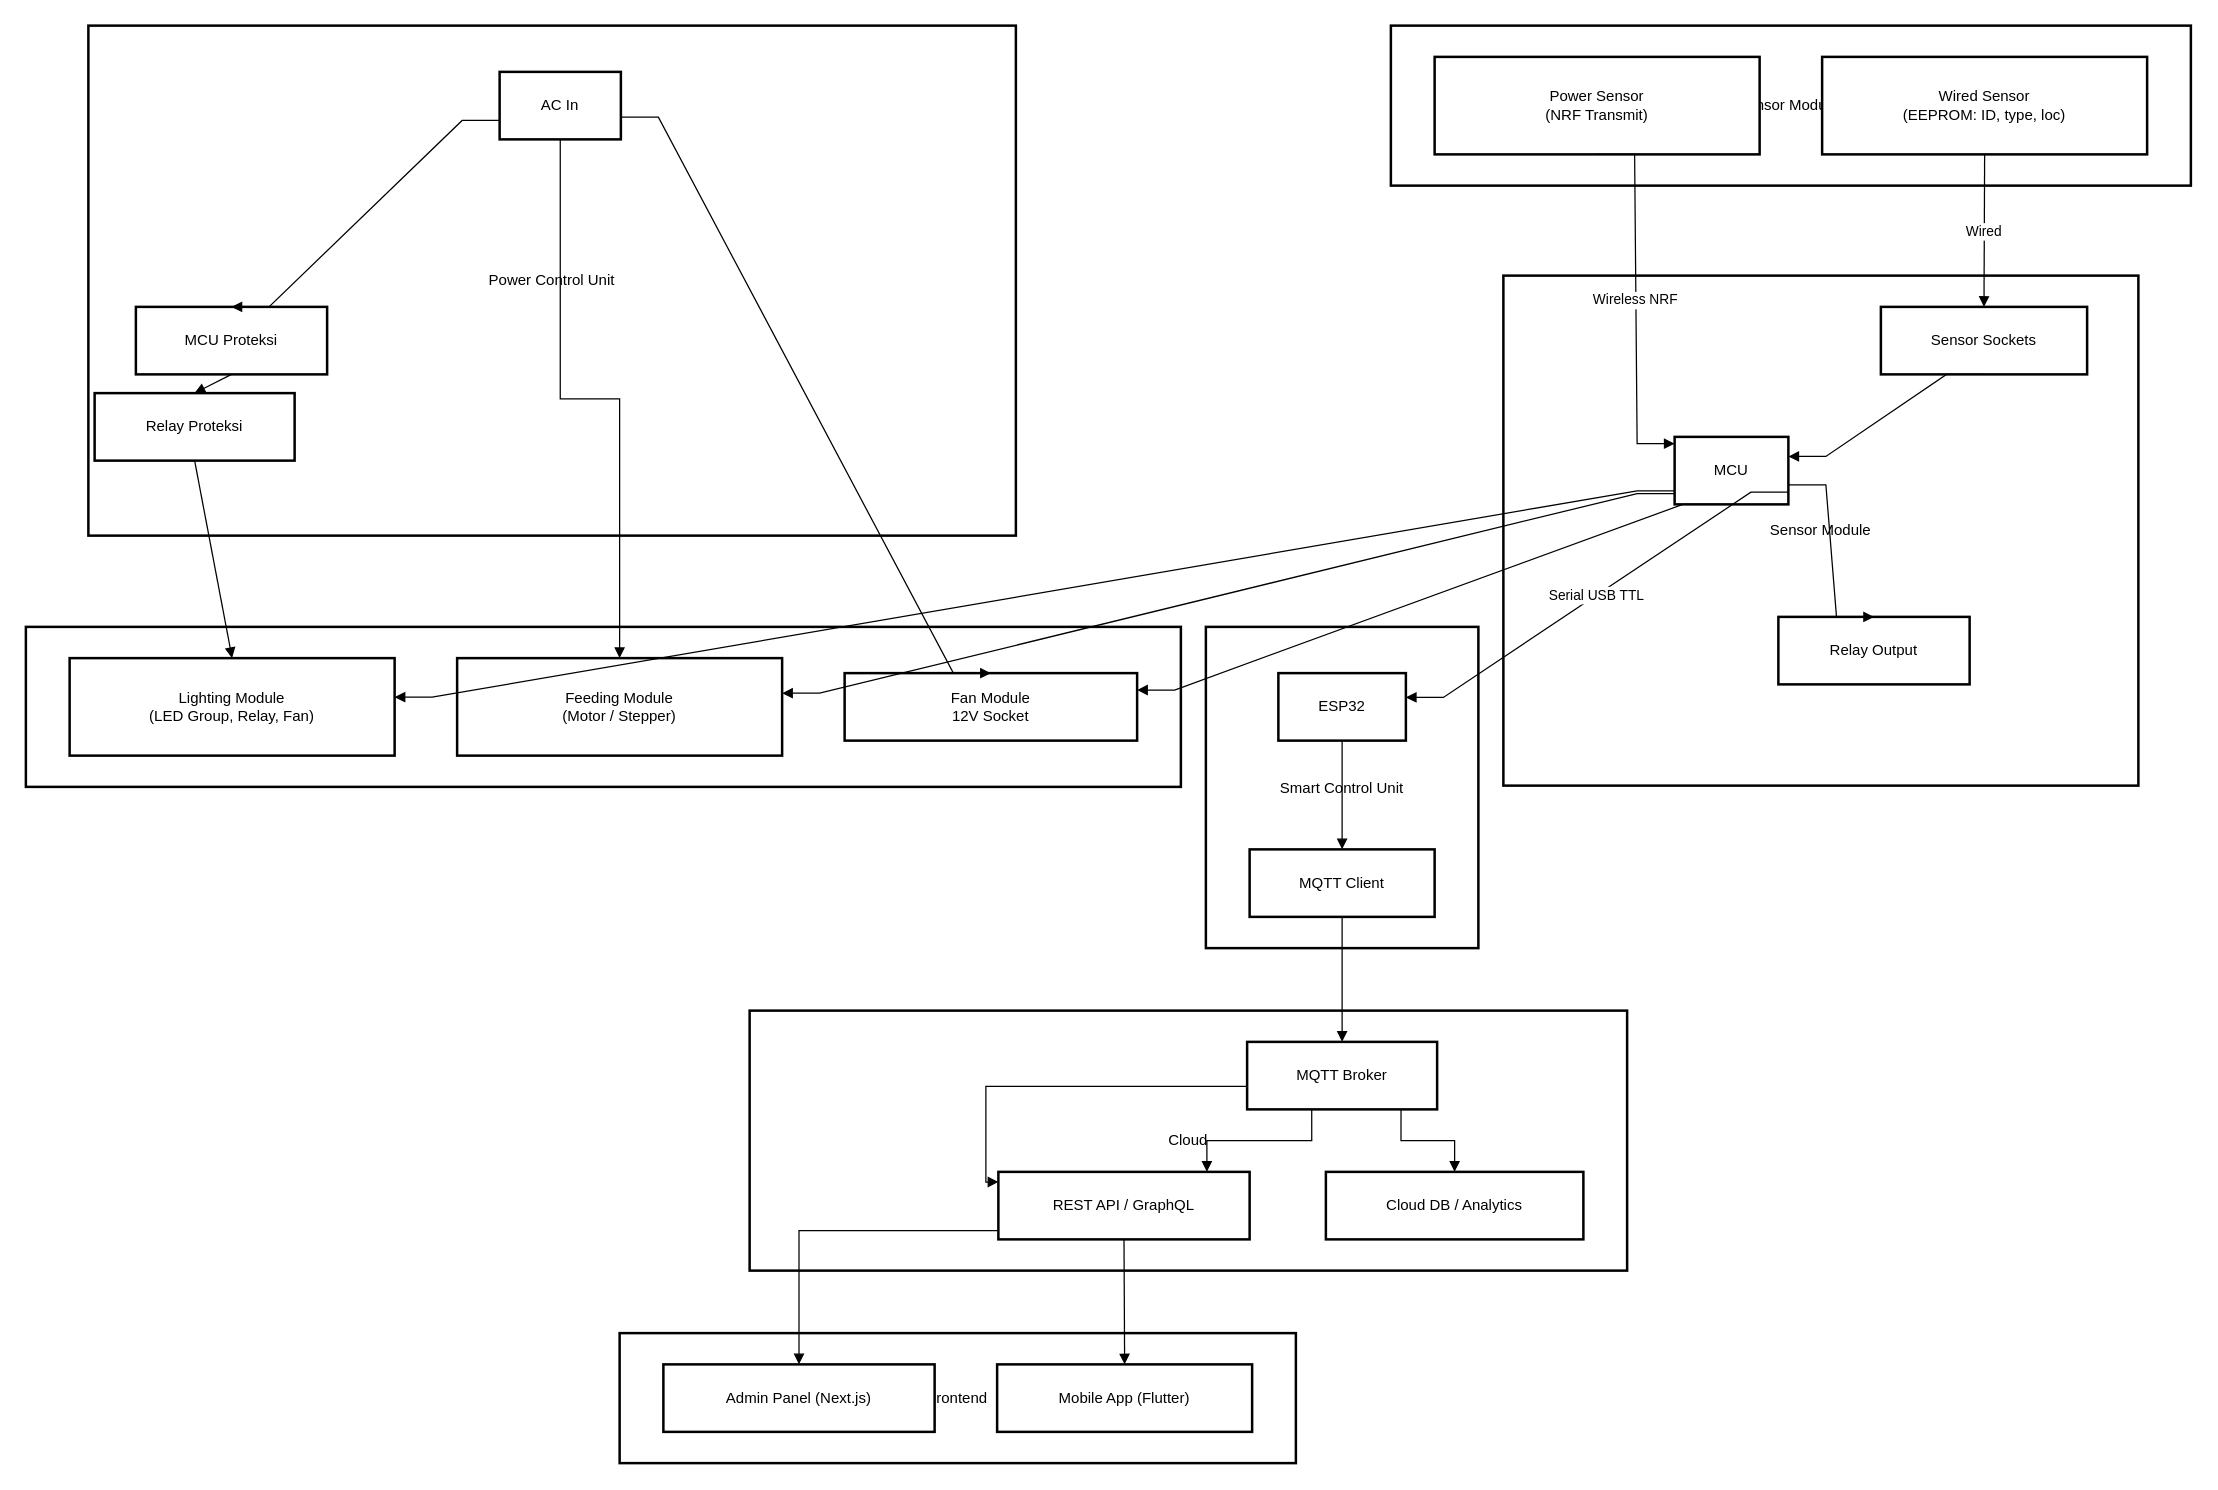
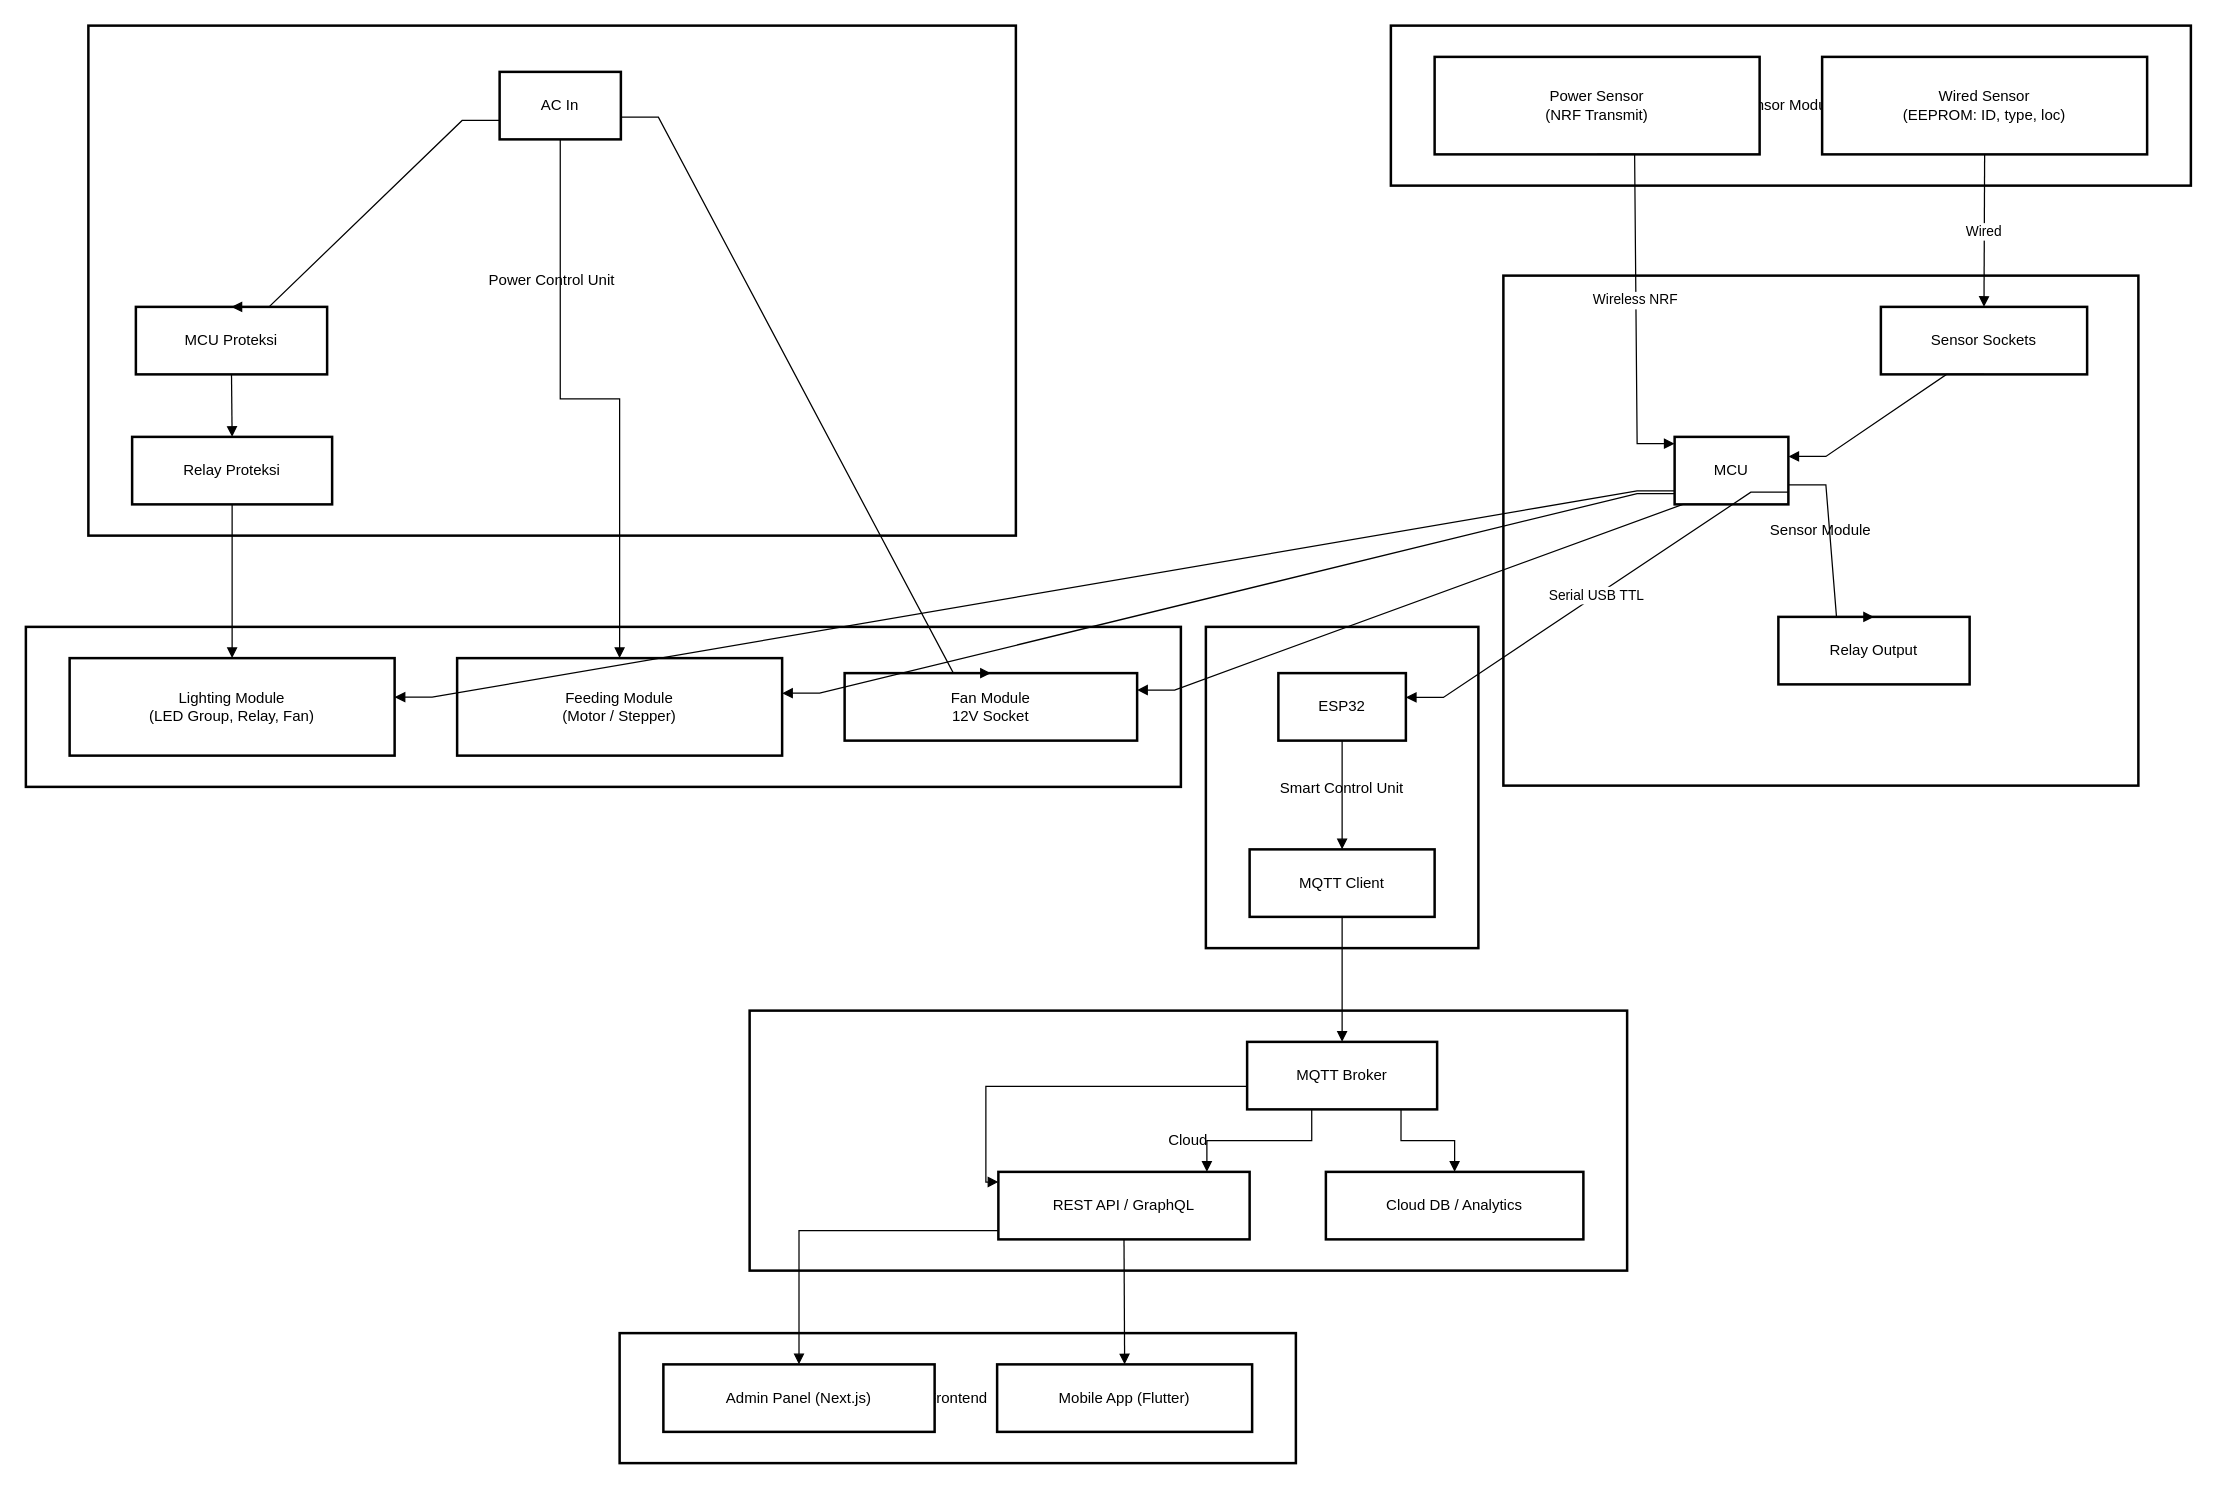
- <mxCell id="18" value="Relay Proteksi" style="whiteSpace=wrap;strokeWidth=2;" vertex="1" parent="1"><mxGeometry x="75" y="314" width="160" height="54" as="geometry" /></mxCell>
+ <mxCell id="18" value="Relay Proteksi" style="whiteSpace=wrap;strokeWidth=2;" vertex="1" parent="1"><mxGeometry x="105" y="349" width="160" height="54" as="geometry" /></mxCell>
